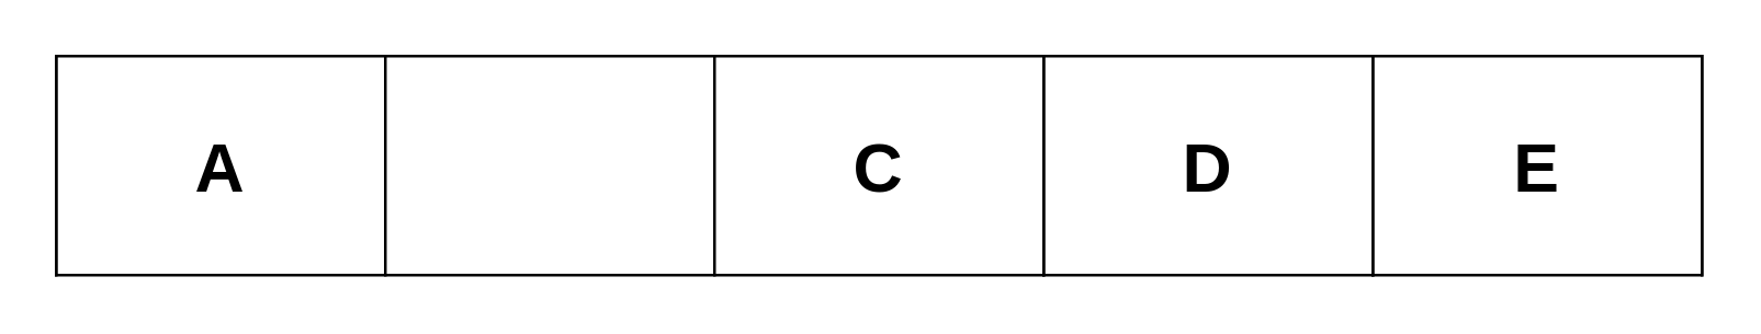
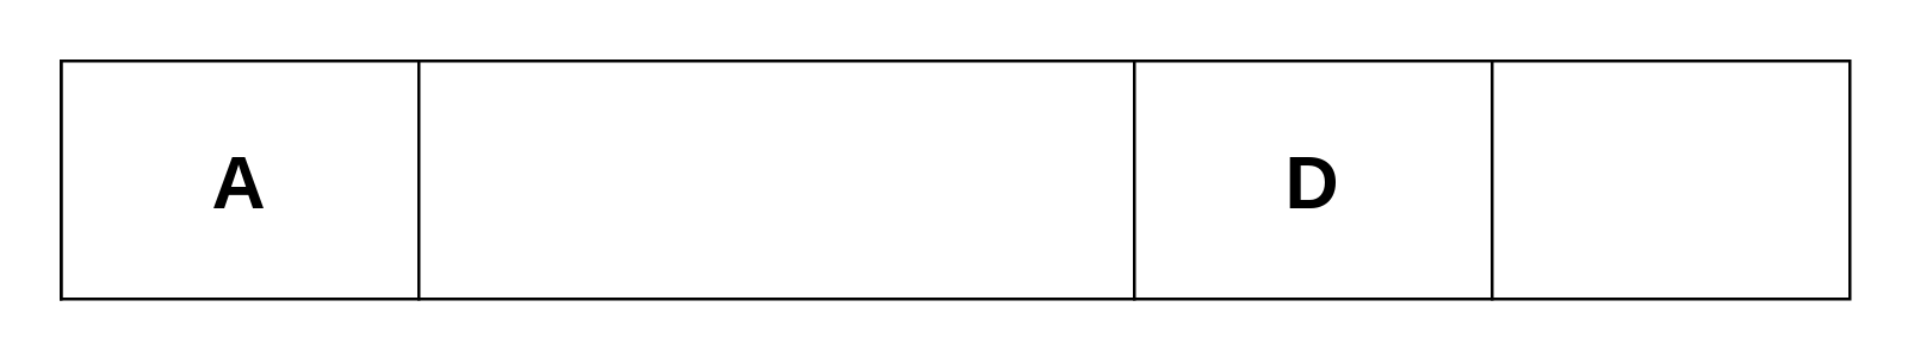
- <mxCell id="5" value="C" style="shape=partialRectangle;whiteSpace=wrap;html=1;top=0;bottom=0;fillColor=none;fontSize=25;fontStyle=1" parent="1" vertex="1"><mxGeometry x="260" y="20" width="120" height="80" as="geometry" /></mxCell>
- <mxCell id="3" value="E" style="shape=partialRectangle;whiteSpace=wrap;html=1;top=0;bottom=0;fillColor=none;fontSize=25;fontStyle=1" parent="1" vertex="1"><mxGeometry x="500" y="20" width="120" height="80" as="geometry" /></mxCell>
